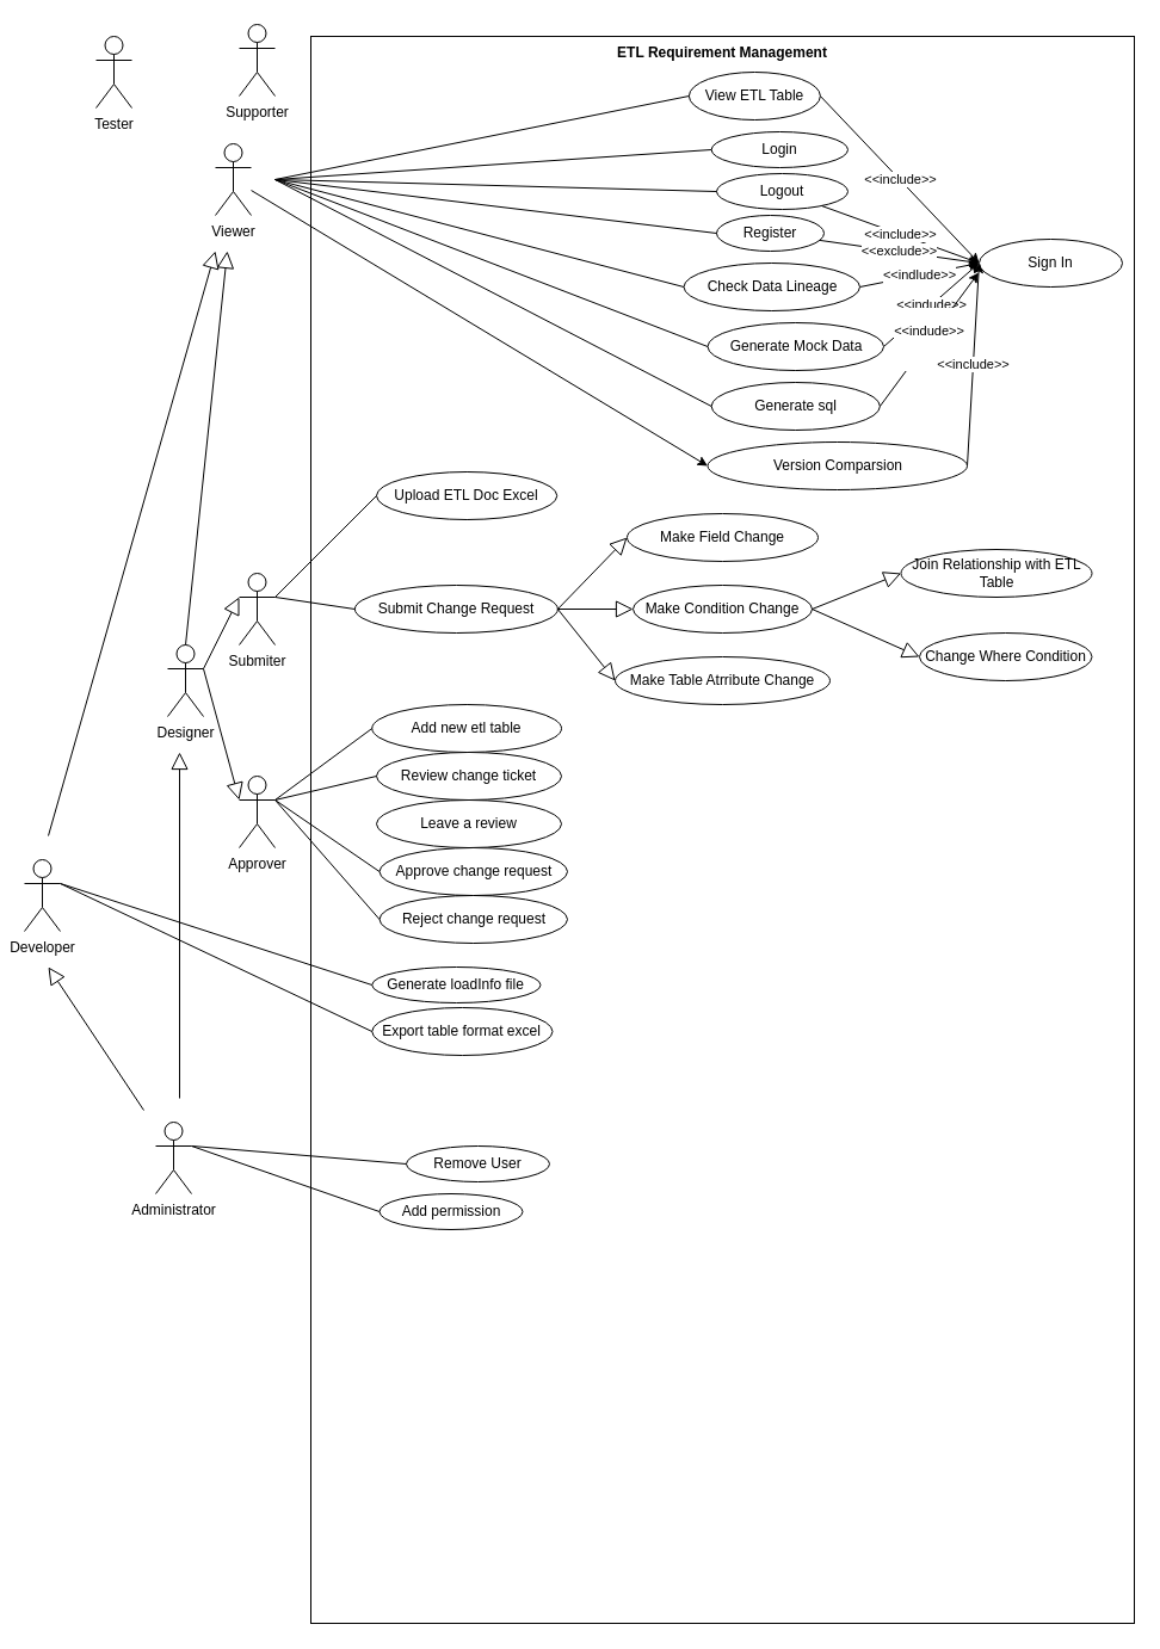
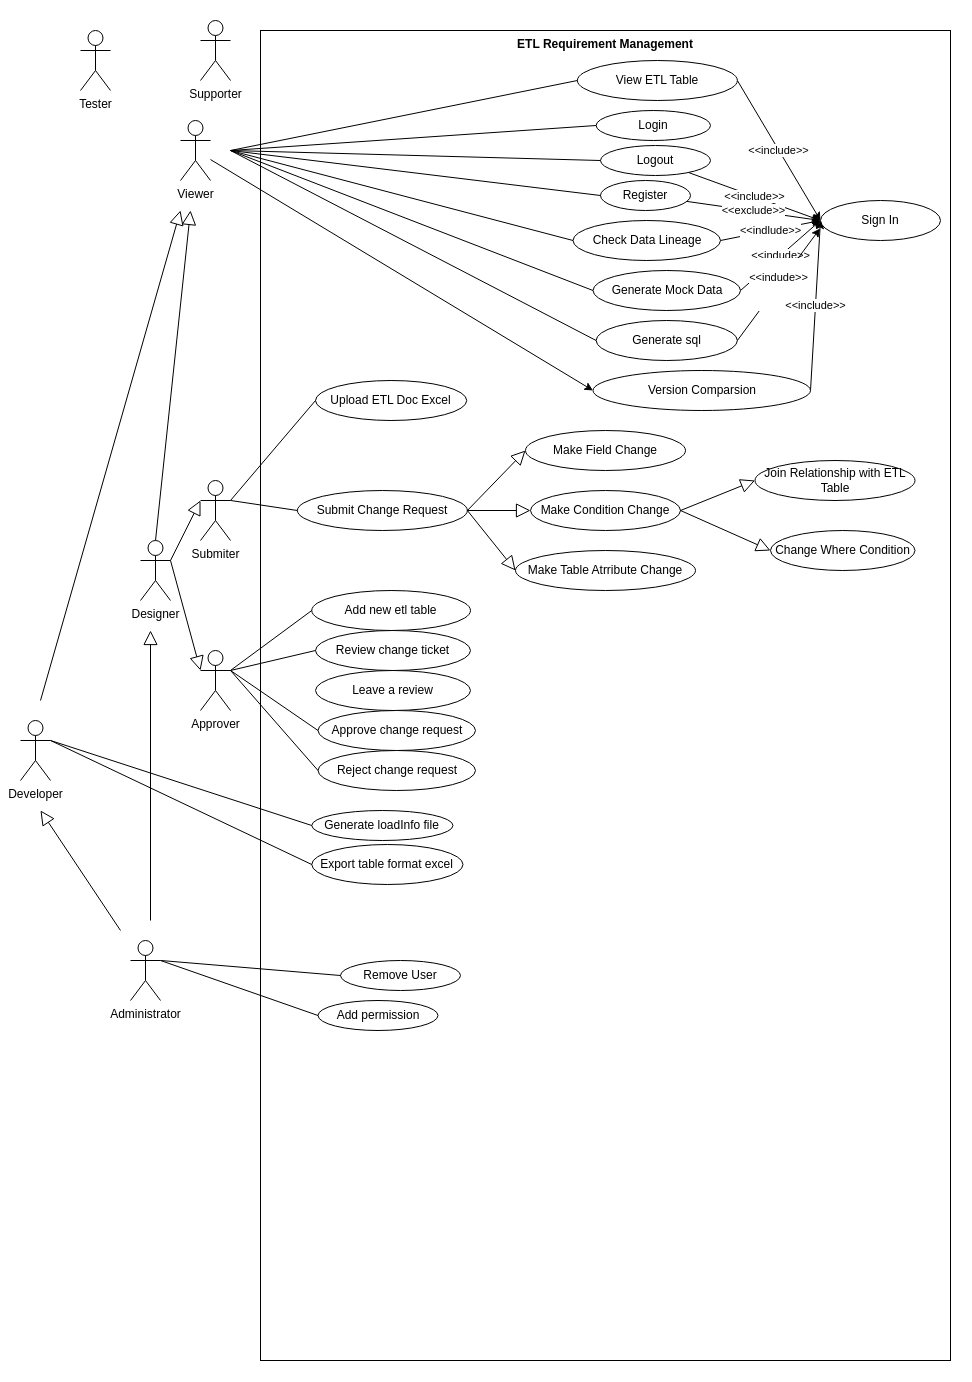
- <mxCell id="6" value="View ETL Table" style="ellipse;whiteSpace=wrap;html=1;" vertex="1" parent="1"><mxGeometry x="576.88" y="60" width="110" height="40" as="geometry" /></mxCell>
+ <mxCell id="6" value="View ETL Table" style="ellipse;whiteSpace=wrap;html=1;" vertex="1" parent="1"><mxGeometry x="576.88" y="60" width="160" height="40" as="geometry" /></mxCell>
- <mxCell id="34" value="Upload ETL Doc Excel" style="ellipse;whiteSpace=wrap;html=1;" vertex="1" parent="1"><mxGeometry x="315" y="395" width="151.25" height="40" as="geometry" /></mxCell>
+ <mxCell id="34" value="Upload ETL Doc Excel" style="ellipse;whiteSpace=wrap;html=1;" vertex="1" parent="1"><mxGeometry x="315" y="380" width="151.25" height="40" as="geometry" /></mxCell>
